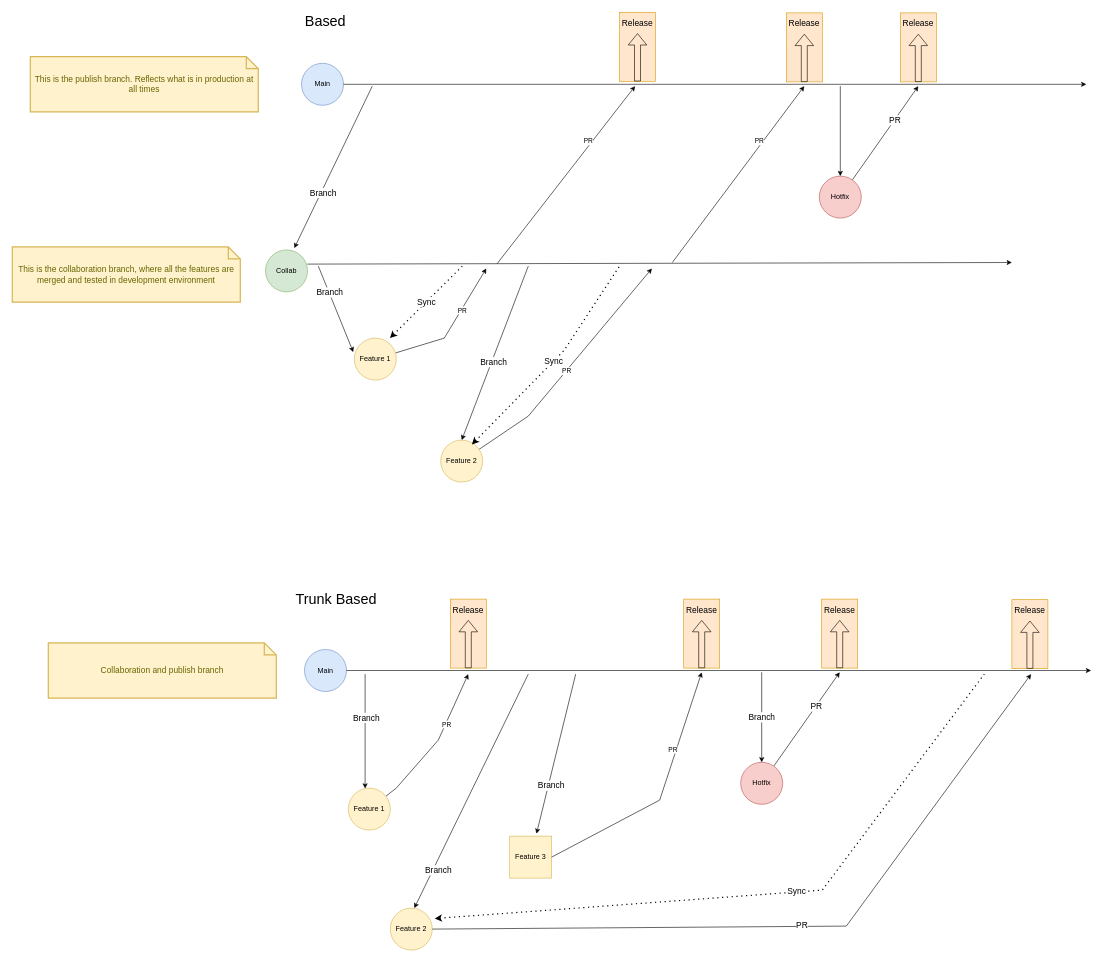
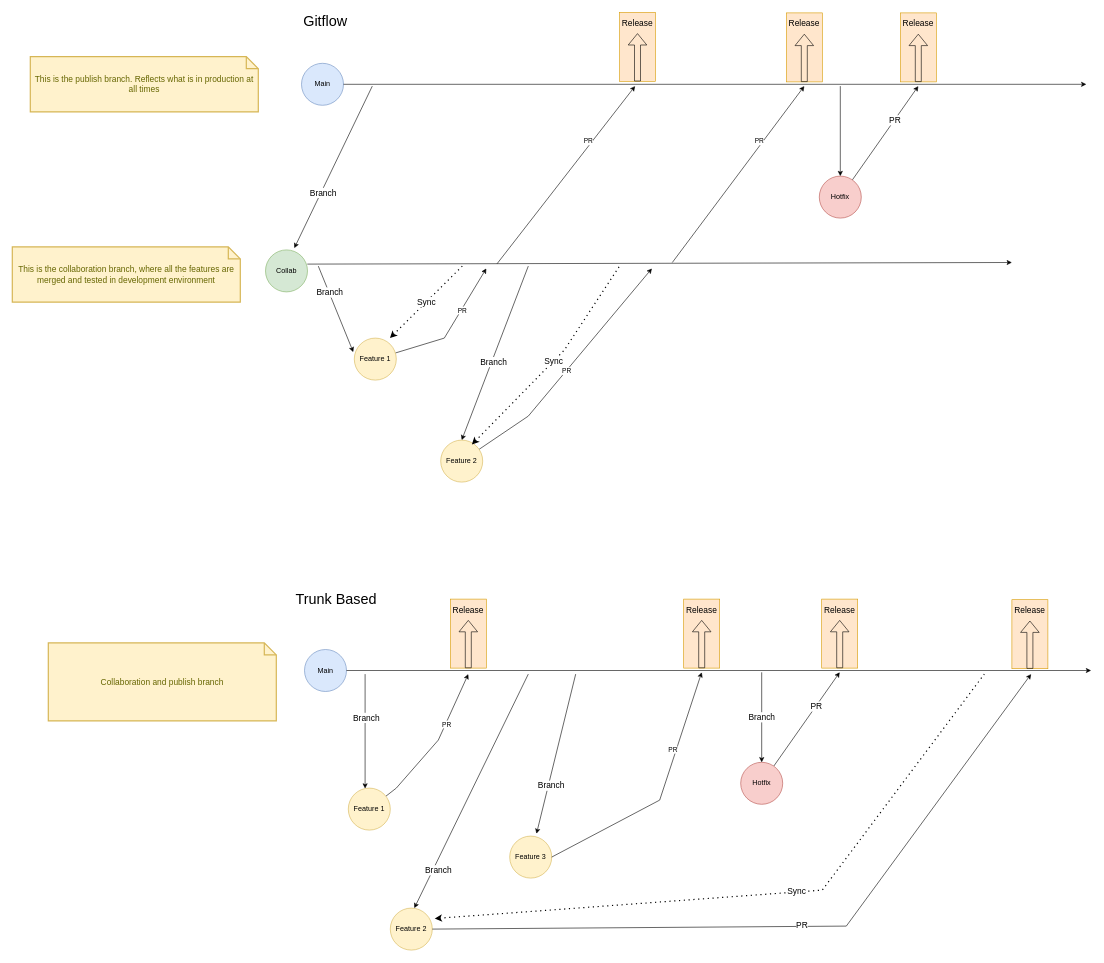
- <mxCell id="20" value="&lt;font style=&quot;font-size: 24px&quot;&gt;Based&lt;br&gt;&lt;/font&gt;" style="text;html=1;strokeColor=none;fillColor=none;align=center;verticalAlign=middle;whiteSpace=wrap;rounded=0;" vertex="1" parent="1"><mxGeometry x="512" y="20" width="60" height="30" as="geometry" /></mxCell>
+ <mxCell id="20" value="&lt;font style=&quot;font-size: 24px&quot;&gt;Gitflow&lt;br&gt;&lt;/font&gt;" style="text;html=1;strokeColor=none;fillColor=none;align=center;verticalAlign=middle;whiteSpace=wrap;rounded=0;" vertex="1" parent="1"><mxGeometry x="512" y="20" width="60" height="30" as="geometry" /></mxCell>
- <mxCell id="74" value="Collaboration and publish branch" style="shape=note;strokeWidth=2;fontSize=14;size=20;whiteSpace=wrap;html=1;fillColor=#fff2cc;strokeColor=#d6b656;fontColor=#666600;" vertex="1" parent="1"><mxGeometry x="80" y="1071" width="380" height="92" as="geometry" /></mxCell>
+ <mxCell id="74" value="Collaboration and publish branch" style="shape=note;strokeWidth=2;fontSize=14;size=20;whiteSpace=wrap;html=1;fillColor=#fff2cc;strokeColor=#d6b656;fontColor=#666600;" vertex="1" parent="1"><mxGeometry x="80" y="1071" width="380" height="130" as="geometry" /></mxCell>
- <mxCell id="35" value="Feature 3" style="whiteSpace=wrap;html=1;aspect=fixed;fillColor=#fff2cc;strokeColor=#d6b656;rounded=0;" vertex="1" parent="1"><mxGeometry x="849" y="1393" width="70" height="70" as="geometry" /></mxCell>
+ <mxCell id="35" value="Feature 3" style="ellipse;whiteSpace=wrap;html=1;aspect=fixed;fillColor=#fff2cc;strokeColor=#d6b656;" vertex="1" parent="1"><mxGeometry x="849" y="1393" width="70" height="70" as="geometry" /></mxCell>
